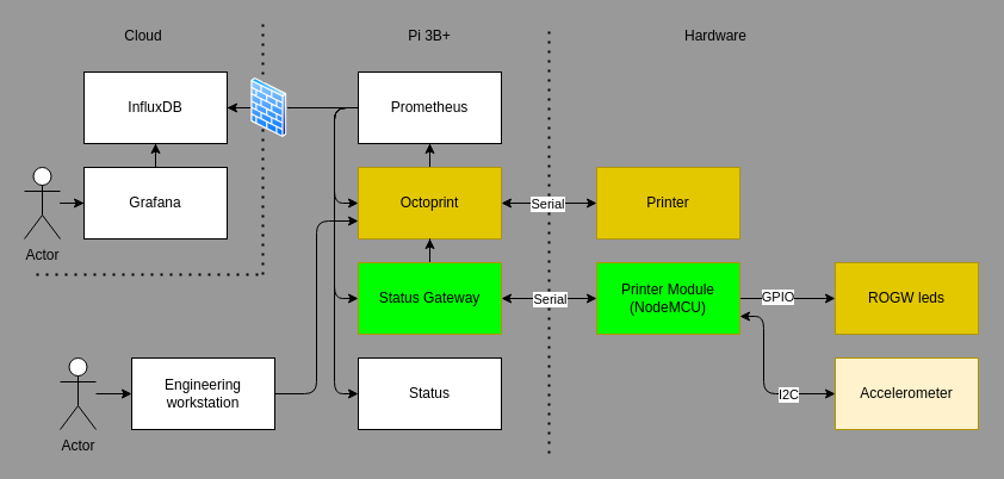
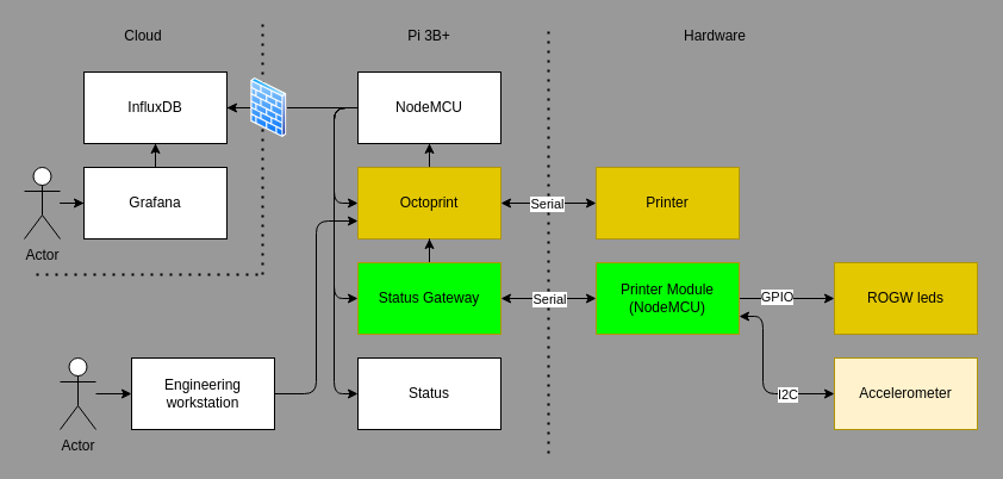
- <mxCell id="33" value="Prometheus" style="rounded=0;whiteSpace=wrap;html=1;" parent="1" vertex="1"><mxGeometry x="300" y="60" width="120" height="60" as="geometry" /></mxCell>
+ <mxCell id="33" value="NodeMCU" style="rounded=0;whiteSpace=wrap;html=1;" parent="1" vertex="1"><mxGeometry x="300" y="60" width="120" height="60" as="geometry" /></mxCell>
